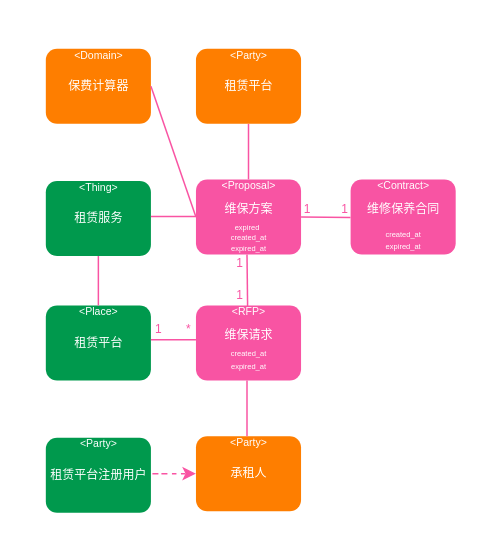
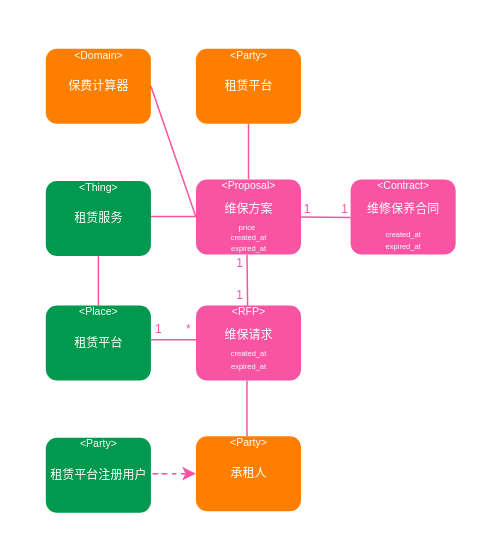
- <mxCell id="17" value="&lt;font style=&quot;font-size: 5px;&quot;&gt;expired&lt;br&gt;&lt;/font&gt;" style="text;html=1;align=center;verticalAlign=middle;resizable=0;points=[];autosize=1;strokeColor=none;fillColor=none;fontColor=#FFFFFF;fontSize=5;" vertex="1" parent="1"><mxGeometry x="149" y="140" width="30" height="20" as="geometry" /></mxCell>
+ <mxCell id="17" value="&lt;font style=&quot;font-size: 5px;&quot;&gt;price&lt;br&gt;&lt;/font&gt;" style="text;html=1;align=center;verticalAlign=middle;resizable=0;points=[];autosize=1;strokeColor=none;fillColor=none;fontColor=#FFFFFF;fontSize=5;" vertex="1" parent="1"><mxGeometry x="149" y="140" width="30" height="20" as="geometry" /></mxCell>
